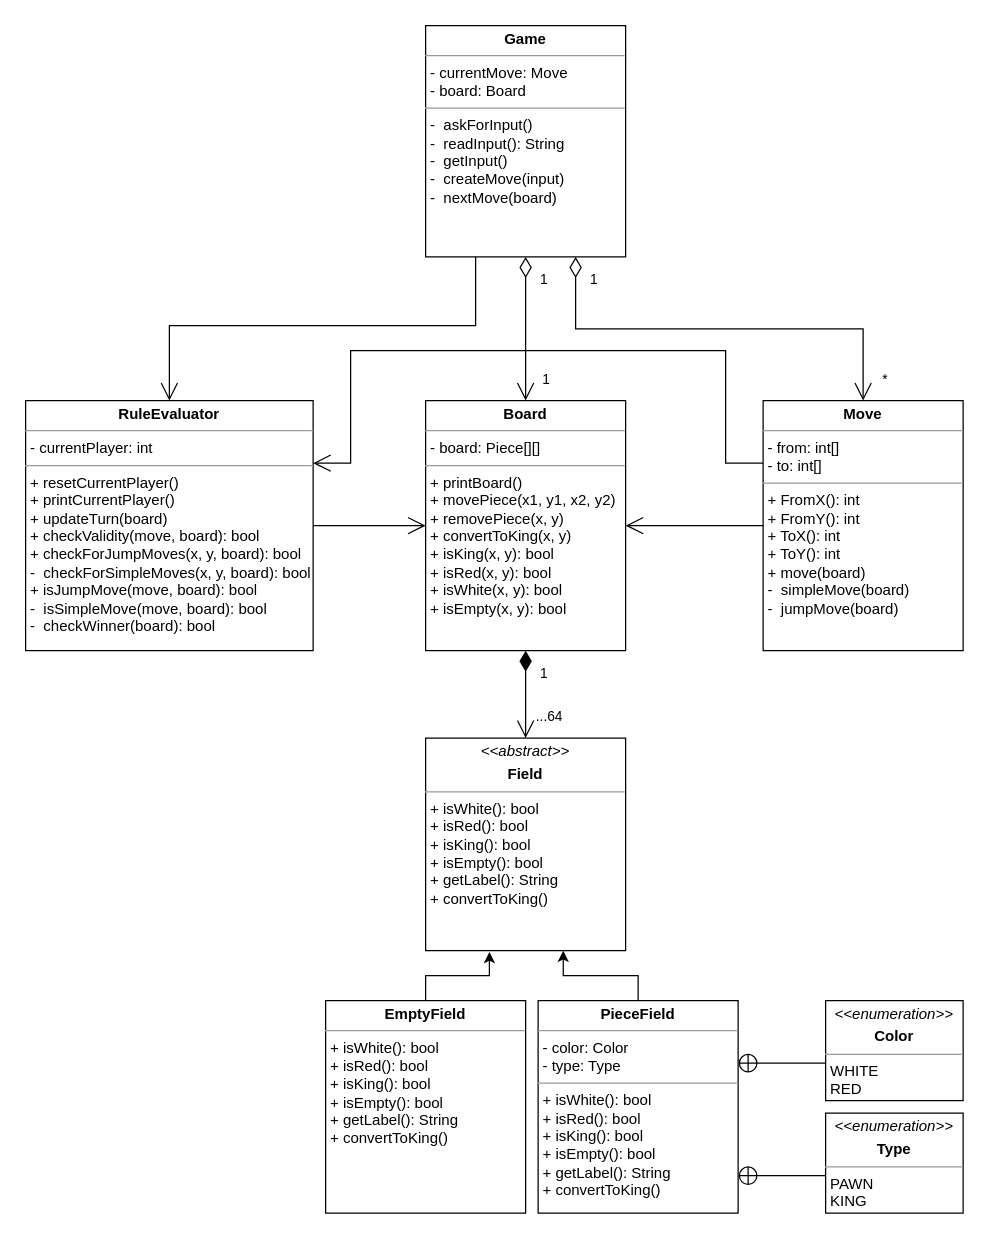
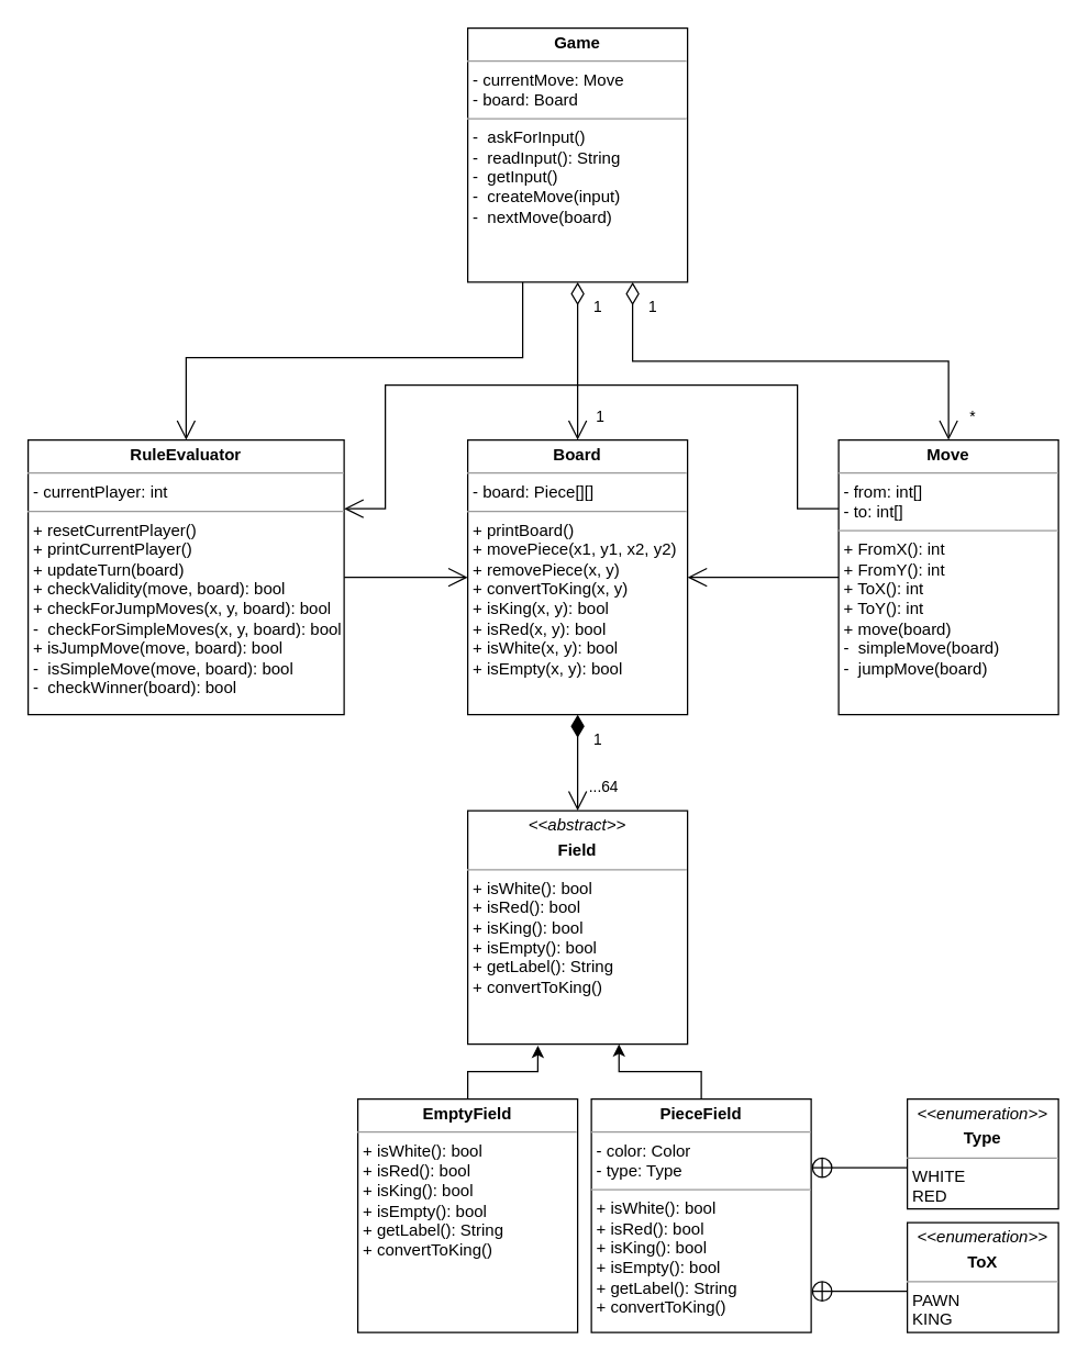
- <mxCell id="20" value="&lt;p style=&quot;margin: 0px ; margin-top: 4px ; text-align: center&quot;&gt;&lt;i&gt;&amp;lt;&amp;lt;enumeration&amp;gt;&amp;gt;&lt;/i&gt;&lt;/p&gt;&lt;p style=&quot;margin: 0px ; margin-top: 4px ; text-align: center&quot;&gt;&lt;b&gt;Color&lt;/b&gt;&lt;/p&gt;&lt;hr size=&quot;1&quot;&gt;&lt;p style=&quot;margin: 0px ; margin-left: 4px&quot;&gt;WHITE&lt;br&gt;&lt;/p&gt;&lt;p style=&quot;margin: 0px ; margin-left: 4px&quot;&gt;RED&lt;/p&gt;" style="verticalAlign=top;align=left;overflow=fill;fontSize=12;fontFamily=Helvetica;html=1;fillColor=default;strokeColor=default;fontColor=default;" parent="1" vertex="1"><mxGeometry x="660" y="800" width="110" height="80" as="geometry" /></mxCell>
+ <mxCell id="20" value="&lt;p style=&quot;margin: 0px ; margin-top: 4px ; text-align: center&quot;&gt;&lt;i&gt;&amp;lt;&amp;lt;enumeration&amp;gt;&amp;gt;&lt;/i&gt;&lt;/p&gt;&lt;p style=&quot;margin: 0px ; margin-top: 4px ; text-align: center&quot;&gt;&lt;b&gt;Type&lt;/b&gt;&lt;/p&gt;&lt;hr size=&quot;1&quot;&gt;&lt;p style=&quot;margin: 0px ; margin-left: 4px&quot;&gt;WHITE&lt;br&gt;&lt;/p&gt;&lt;p style=&quot;margin: 0px ; margin-left: 4px&quot;&gt;RED&lt;/p&gt;" style="verticalAlign=top;align=left;overflow=fill;fontSize=12;fontFamily=Helvetica;html=1;fillColor=default;strokeColor=default;fontColor=default;" parent="1" vertex="1"><mxGeometry x="660" y="800" width="110" height="80" as="geometry" /></mxCell>
- <mxCell id="21" value="&lt;p style=&quot;margin: 0px ; margin-top: 4px ; text-align: center&quot;&gt;&lt;i&gt;&amp;lt;&amp;lt;enumeration&amp;gt;&amp;gt;&lt;/i&gt;&lt;/p&gt;&lt;p style=&quot;margin: 0px ; margin-top: 4px ; text-align: center&quot;&gt;&lt;b&gt;Type&lt;/b&gt;&lt;/p&gt;&lt;hr size=&quot;1&quot;&gt;&lt;p style=&quot;margin: 0px ; margin-left: 4px&quot;&gt;PAWN&lt;br&gt;&lt;/p&gt;&lt;p style=&quot;margin: 0px ; margin-left: 4px&quot;&gt;KING&lt;/p&gt;" style="verticalAlign=top;align=left;overflow=fill;fontSize=12;fontFamily=Helvetica;html=1;" parent="1" vertex="1"><mxGeometry x="660" y="890" width="110" height="80" as="geometry" /></mxCell>
+ <mxCell id="21" value="&lt;p style=&quot;margin: 0px ; margin-top: 4px ; text-align: center&quot;&gt;&lt;i&gt;&amp;lt;&amp;lt;enumeration&amp;gt;&amp;gt;&lt;/i&gt;&lt;/p&gt;&lt;p style=&quot;margin: 0px ; margin-top: 4px ; text-align: center&quot;&gt;&lt;b&gt;ToX&lt;/b&gt;&lt;/p&gt;&lt;hr size=&quot;1&quot;&gt;&lt;p style=&quot;margin: 0px ; margin-left: 4px&quot;&gt;PAWN&lt;br&gt;&lt;/p&gt;&lt;p style=&quot;margin: 0px ; margin-left: 4px&quot;&gt;KING&lt;/p&gt;" style="verticalAlign=top;align=left;overflow=fill;fontSize=12;fontFamily=Helvetica;html=1;" parent="1" vertex="1"><mxGeometry x="660" y="890" width="110" height="80" as="geometry" /></mxCell>
